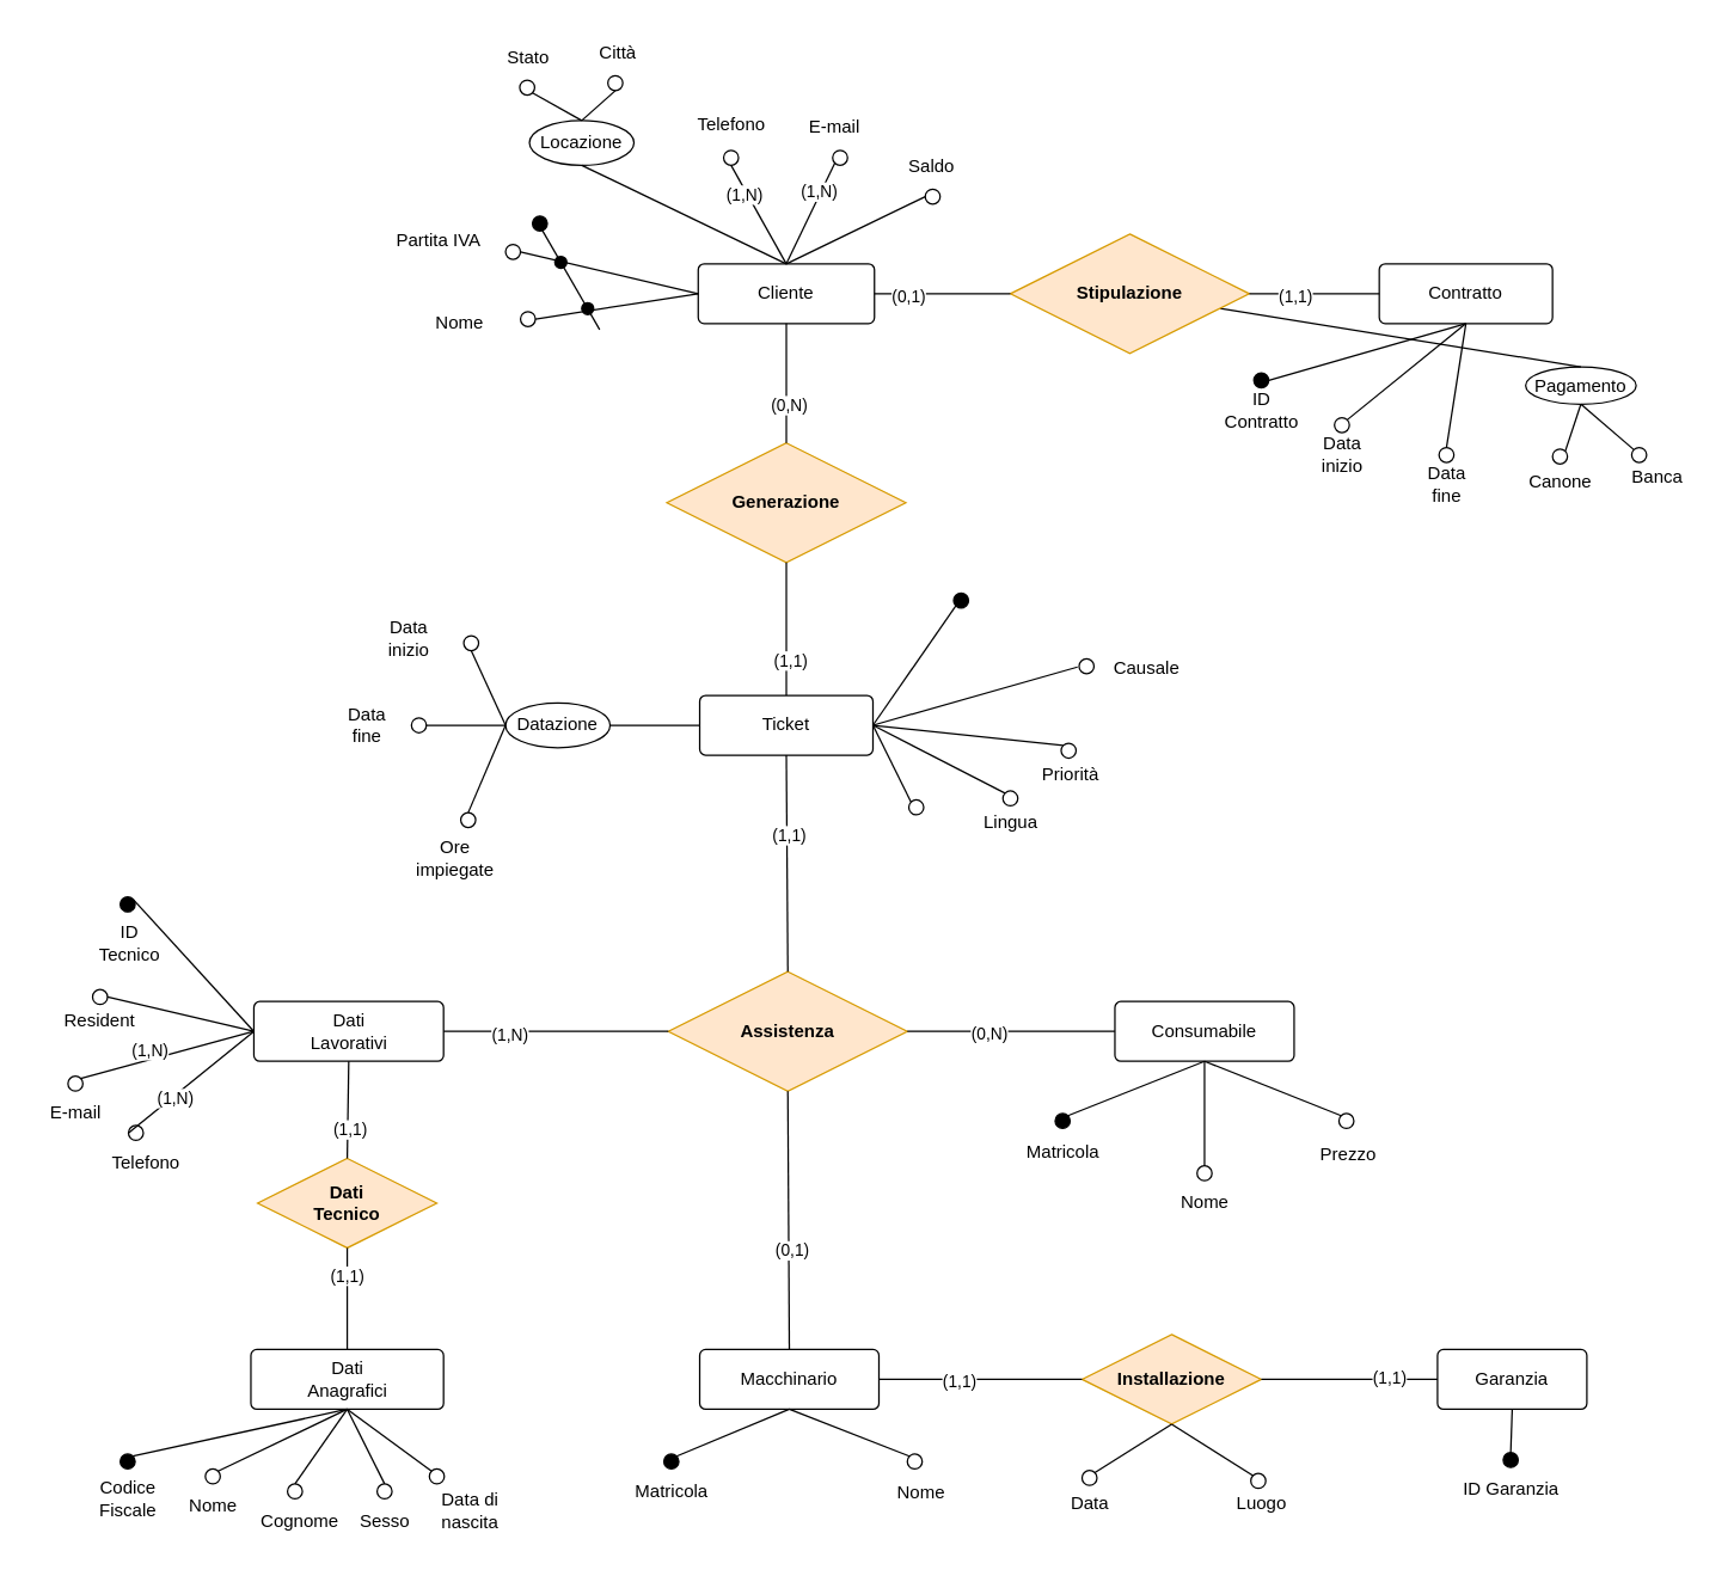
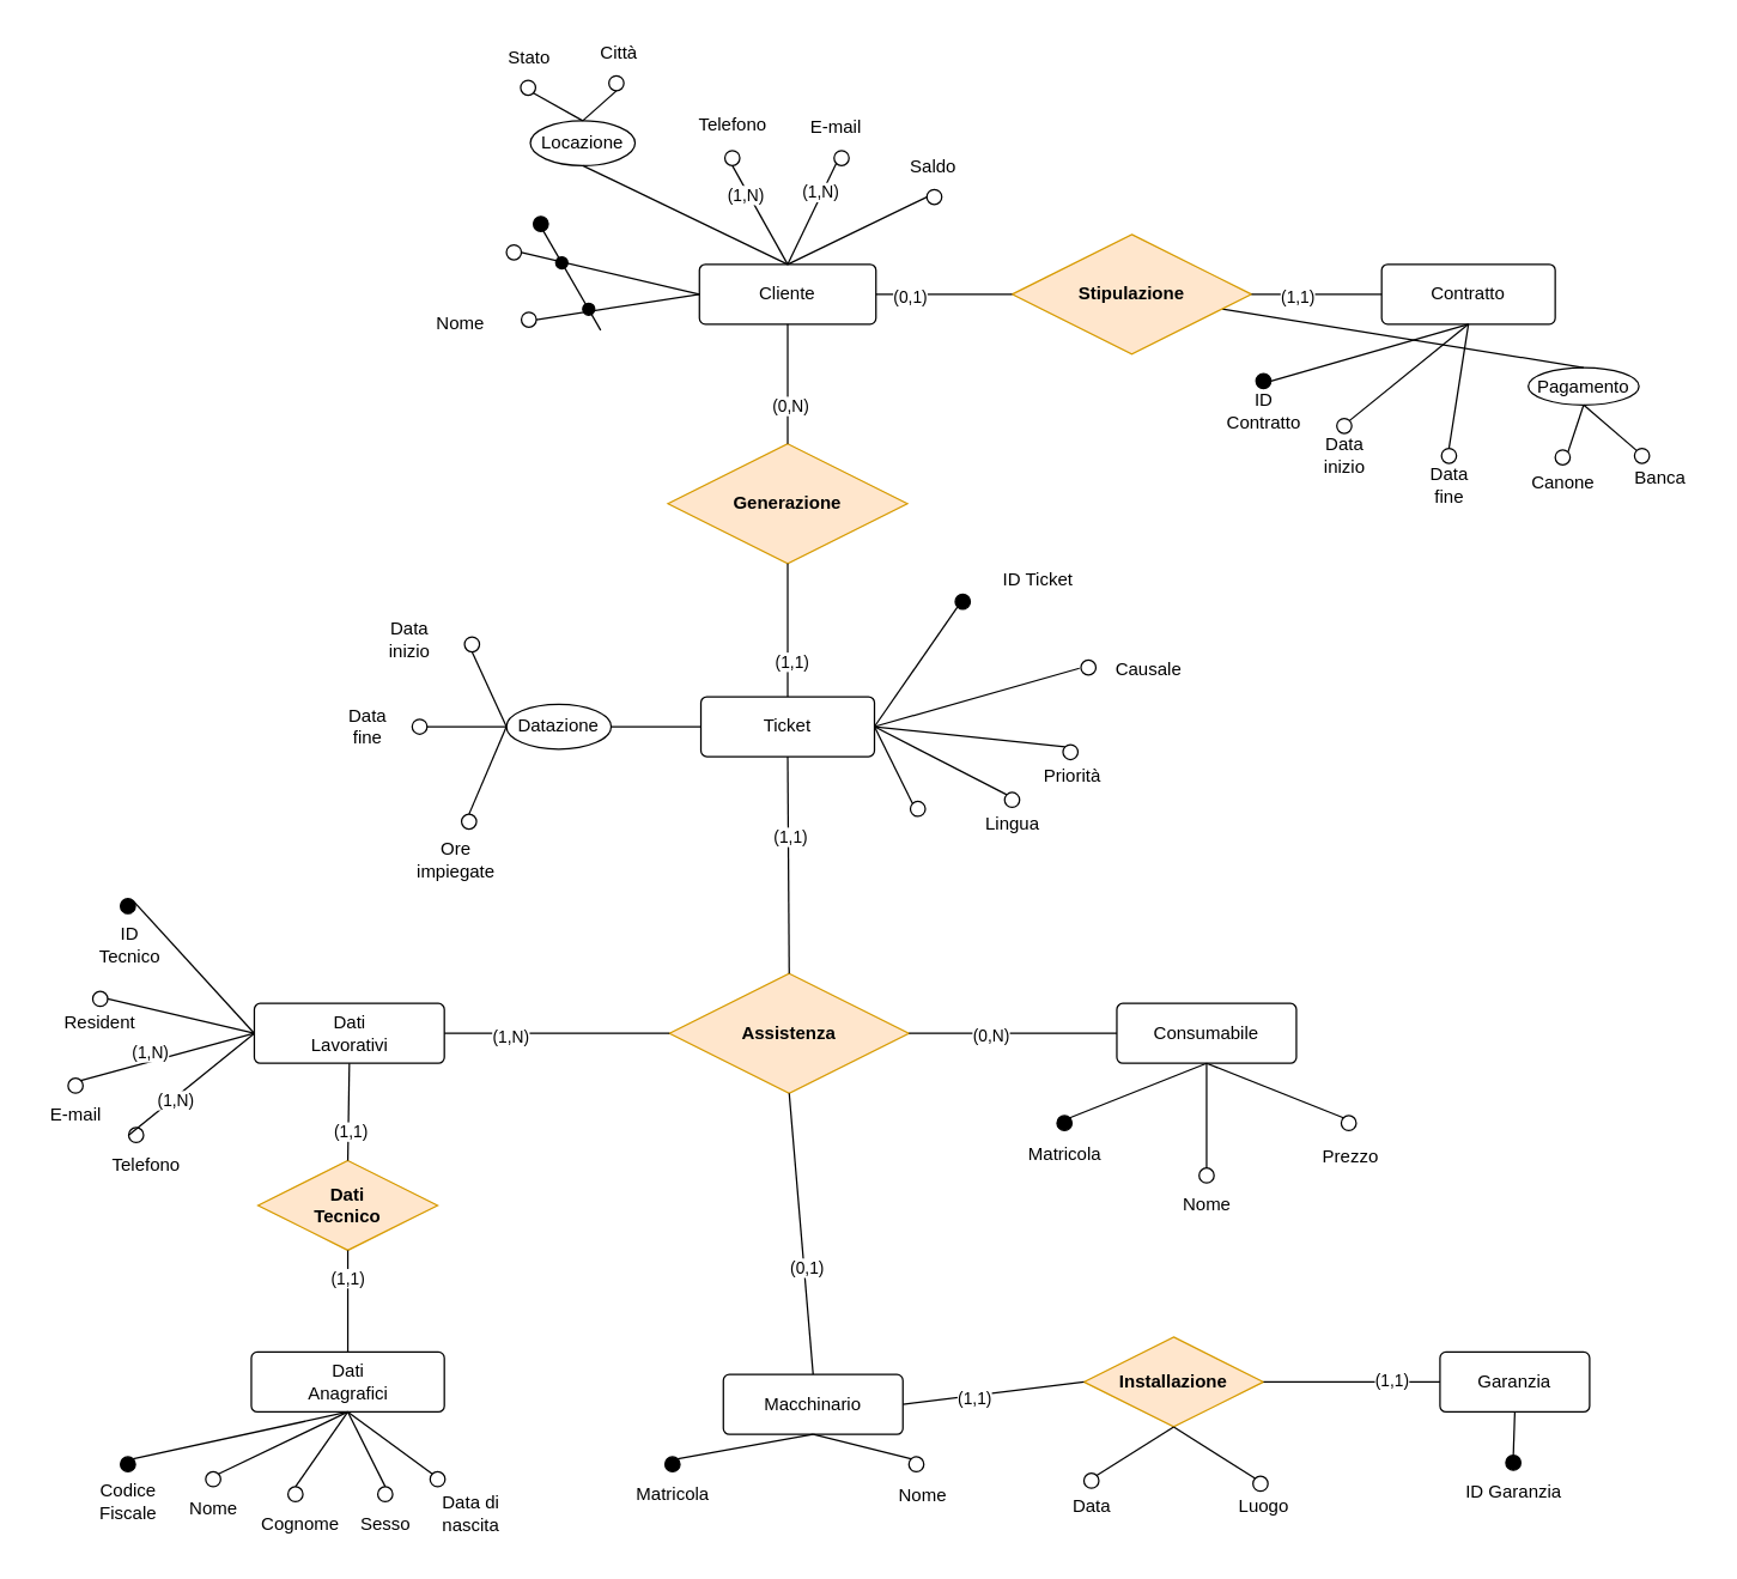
- <mxCell id="9" value="Partita IVA" style="text;html=1;align=center;verticalAlign=middle;resizable=0;points=[];autosize=1;strokeColor=none;fillColor=none;" parent="1" vertex="1"><mxGeometry x="253" y="146" width="80" height="30" as="geometry" /></mxCell>
+ <mxCell id="69" value="ID Ticket" style="text;html=1;align=center;verticalAlign=middle;resizable=0;points=[];autosize=1;strokeColor=none;fillColor=none;" parent="1" vertex="1"><mxGeometry x="658" y="371.5" width="70" height="30" as="geometry" /></mxCell>
- <mxCell id="60" value="Macchinario" style="rounded=1;arcSize=10;whiteSpace=wrap;html=1;align=center;" parent="1" vertex="1"><mxGeometry x="468" y="903" width="120" height="40" as="geometry" /></mxCell>
+ <mxCell id="60" value="Macchinario" style="rounded=1;arcSize=10;whiteSpace=wrap;html=1;align=center;" parent="1" vertex="1"><mxGeometry x="483" y="918" width="120" height="40" as="geometry" /></mxCell>
